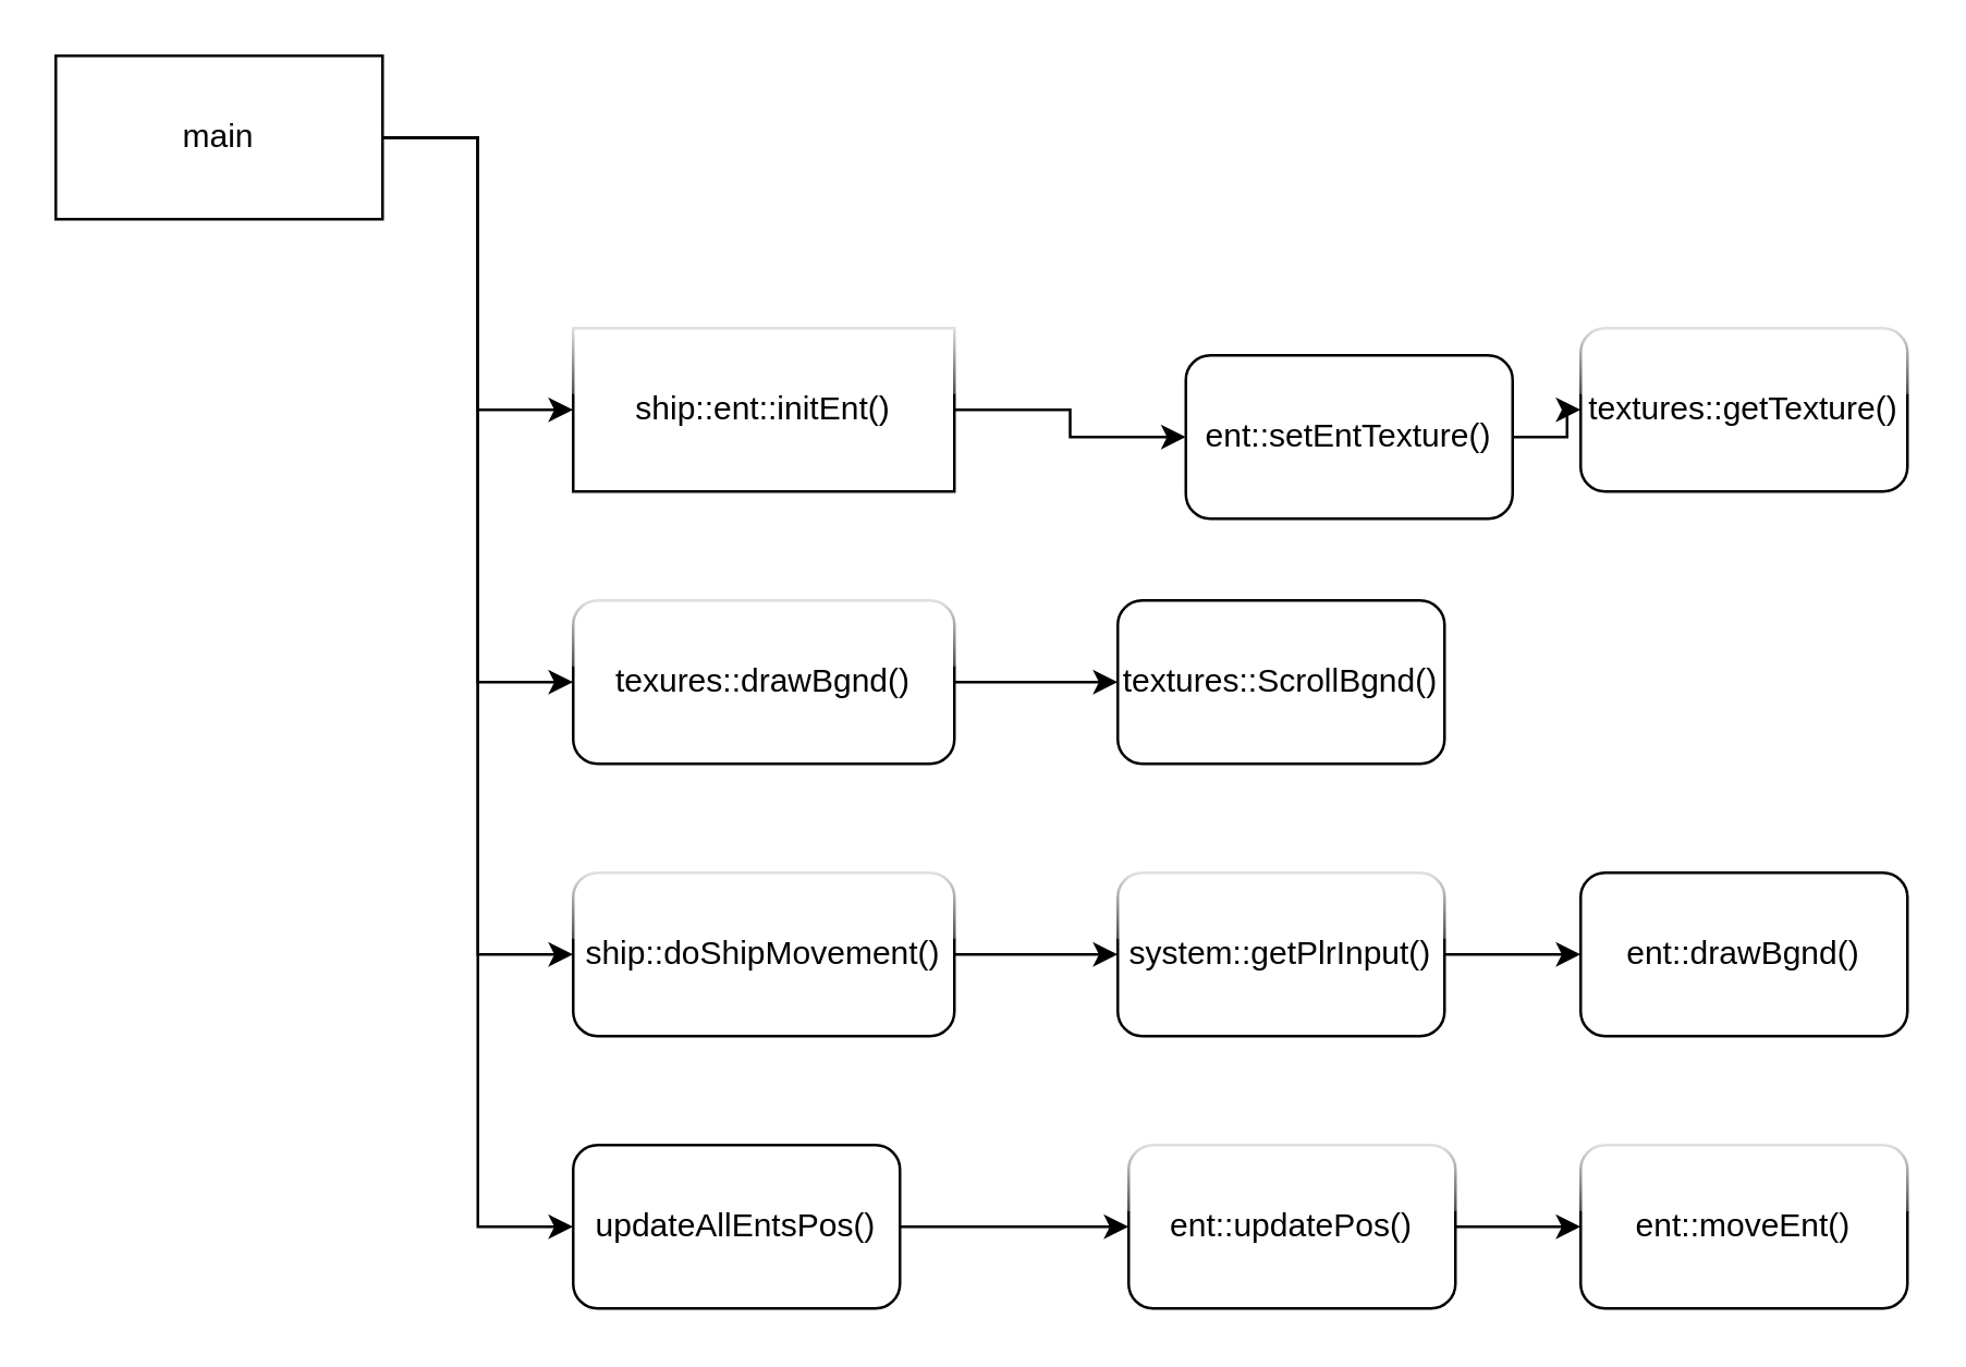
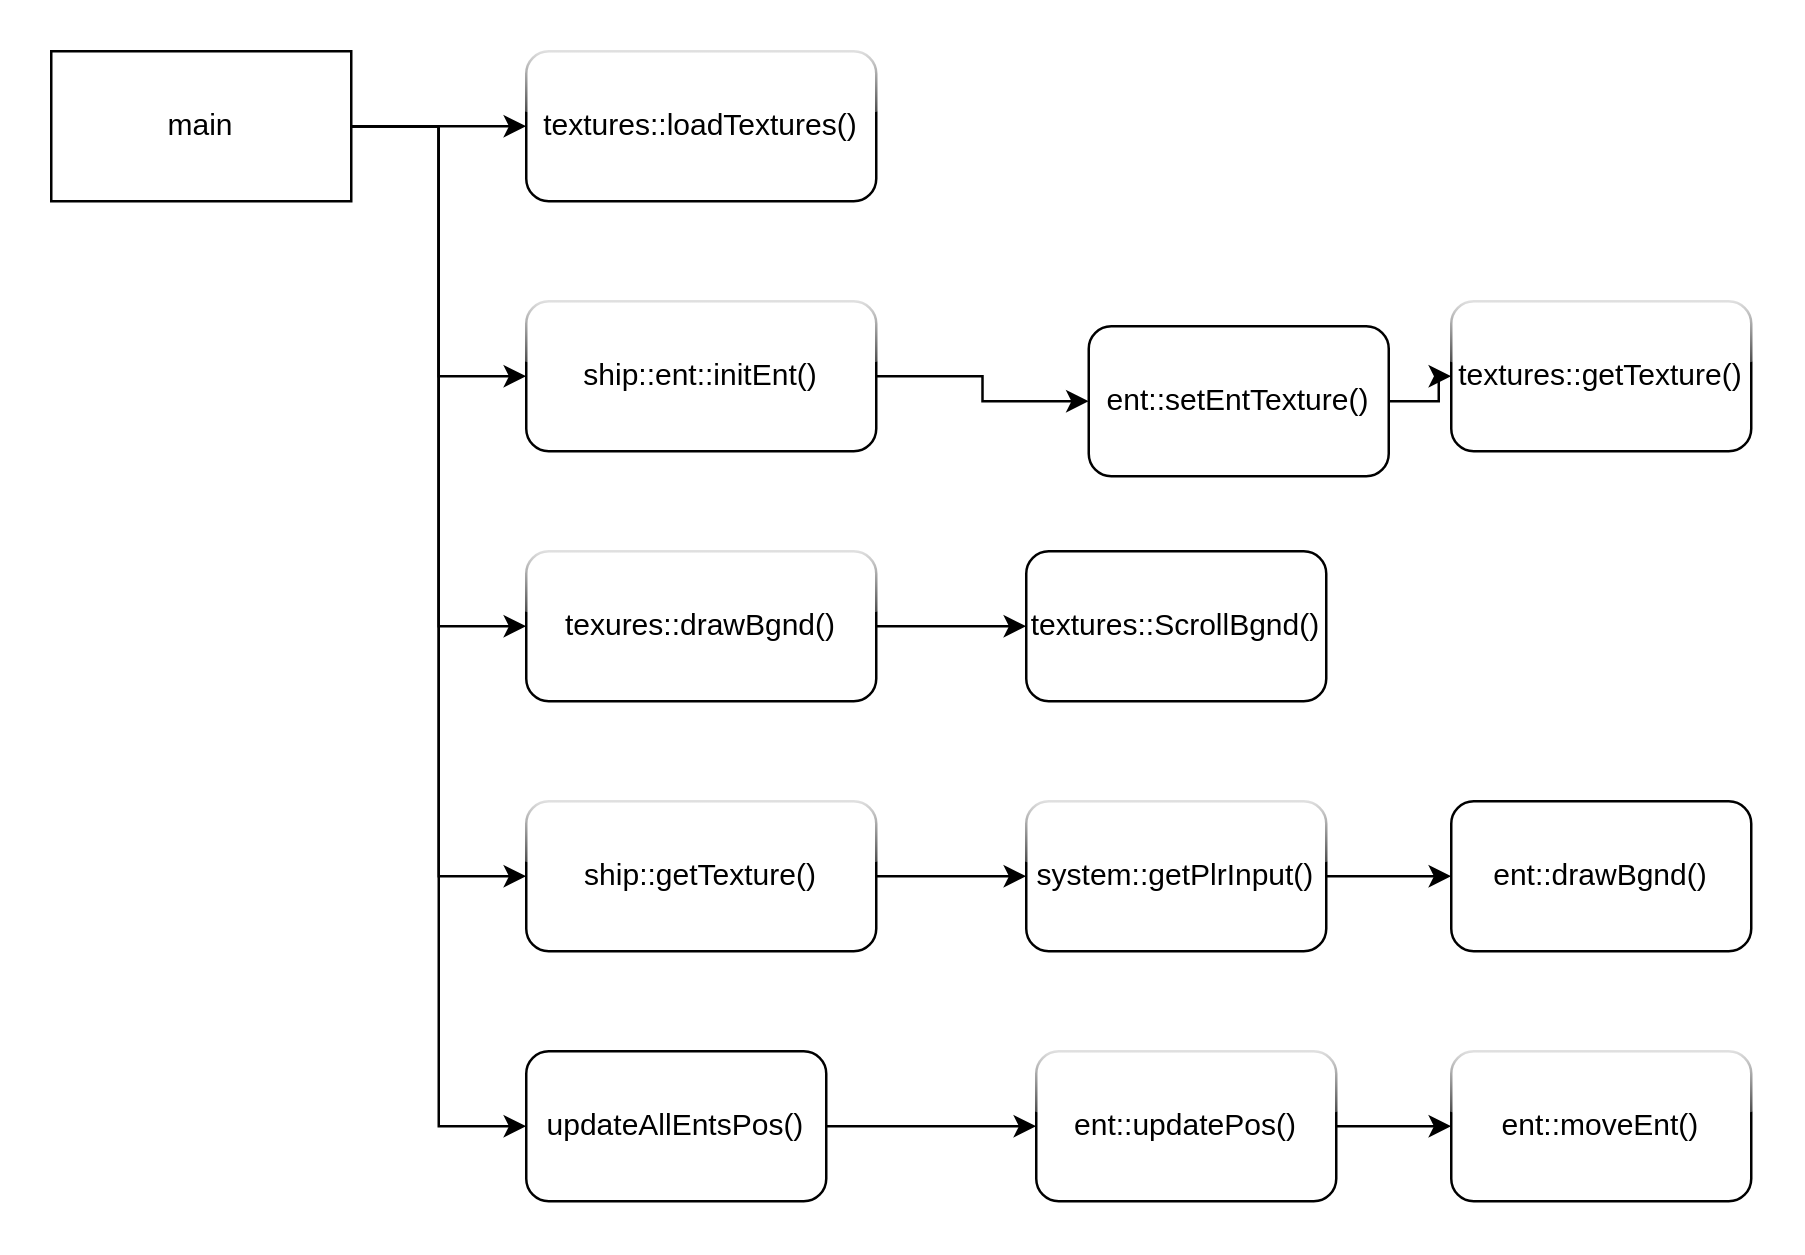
+ <mxCell id="2" style="edgeStyle=orthogonalEdgeStyle;rounded=0;orthogonalLoop=1;jettySize=auto;html=1;" edge="1" parent="1" source="7" target="8"><mxGeometry relative="1" as="geometry"><mxPoint x="190" y="50" as="targetPoint" /></mxGeometry></mxCell>
+ <mxCell id="8" value="textures::loadTextures()" style="rounded=1;whiteSpace=wrap;html=1;glass=1;" vertex="1" parent="1"><mxGeometry x="210" y="20" width="140" height="60" as="geometry" /></mxCell>
- <mxCell id="10" value="ship::ent::initEnt()" style="whiteSpace=wrap;html=1;glass=1;rounded=0;" vertex="1" parent="1"><mxGeometry x="210" y="120" width="140" height="60" as="geometry" /></mxCell>
+ <mxCell id="10" value="ship::ent::initEnt()" style="rounded=1;whiteSpace=wrap;html=1;glass=1;" vertex="1" parent="1"><mxGeometry x="210" y="120" width="140" height="60" as="geometry" /></mxCell>
- <mxCell id="15" value="ship::doShipMovement()" style="rounded=1;whiteSpace=wrap;html=1;glass=1;" vertex="1" parent="1"><mxGeometry x="210" y="320" width="140" height="60" as="geometry" /></mxCell>
+ <mxCell id="15" value="ship::getTexture()" style="rounded=1;whiteSpace=wrap;html=1;glass=1;" vertex="1" parent="1"><mxGeometry x="210" y="320" width="140" height="60" as="geometry" /></mxCell>
